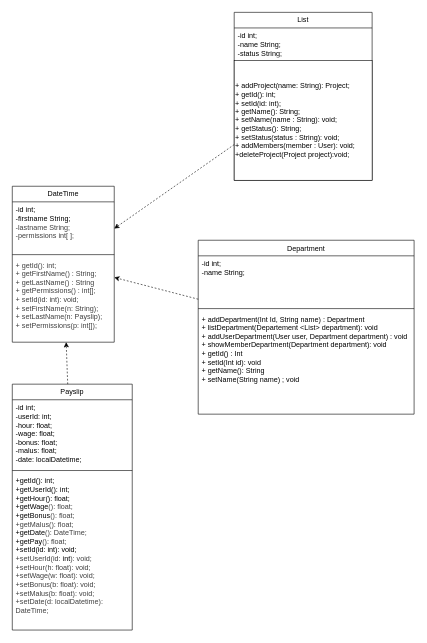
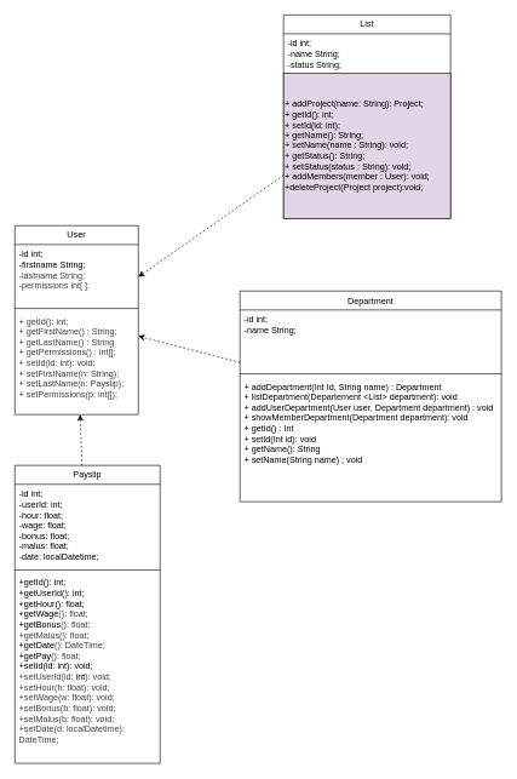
- <mxCell id="12" value="&lt;div&gt;+ addProject(name: String): Project;&lt;/div&gt;+ getId(): int;&lt;div&gt;&lt;font color=&quot;#000000&quot;&gt;+ setId(id: int);&lt;br&gt;&lt;/font&gt;&lt;div&gt;+ getName(): String;&lt;/div&gt;&lt;div&gt;+ setName(name : String): void;&lt;/div&gt;&lt;div&gt;+ getStatus(): String;&lt;/div&gt;&lt;div&gt;+ setStatus(status : String): void;&lt;/div&gt;&lt;div&gt;+ addMembers(member : User): void;&lt;/div&gt;&lt;/div&gt;&lt;div&gt;+deleteProject(Project project):void;&lt;/div&gt;" style="html=1;whiteSpace=wrap;align=left;" vertex="1" parent="10"><mxGeometry y="80" width="230" height="200" as="geometry" /></mxCell>
+ <mxCell id="12" value="&lt;div&gt;+ addProject(name: String): Project;&lt;/div&gt;+ getId(): int;&lt;div&gt;&lt;font color=&quot;#000000&quot;&gt;+ setId(id: int);&lt;br&gt;&lt;/font&gt;&lt;div&gt;+ getName(): String;&lt;/div&gt;&lt;div&gt;+ setName(name : String): void;&lt;/div&gt;&lt;div&gt;+ getStatus(): String;&lt;/div&gt;&lt;div&gt;+ setStatus(status : String): void;&lt;/div&gt;&lt;div&gt;+ addMembers(member : User): void;&lt;/div&gt;&lt;/div&gt;&lt;div&gt;+deleteProject(Project project):void;&lt;/div&gt;" style="html=1;whiteSpace=wrap;align=left;fillColor=#e1d5e7;" vertex="1" parent="10"><mxGeometry y="80" width="230" height="200" as="geometry" /></mxCell>
- <mxCell id="2" value="DateTime" style="swimlane;fontStyle=0;childLayout=stackLayout;horizontal=1;startSize=26;fillColor=none;horizontalStack=0;resizeParent=1;resizeParentMax=0;resizeLast=0;collapsible=1;marginBottom=0;whiteSpace=wrap;html=1;" vertex="1" parent="1"><mxGeometry x="20" y="310" width="170" height="260" as="geometry"><mxRectangle x="120" y="180" width="60" height="30" as="alternateBounds" /></mxGeometry></mxCell>
+ <mxCell id="2" value="User" style="swimlane;fontStyle=0;childLayout=stackLayout;horizontal=1;startSize=26;fillColor=none;horizontalStack=0;resizeParent=1;resizeParentMax=0;resizeLast=0;collapsible=1;marginBottom=0;whiteSpace=wrap;html=1;" vertex="1" parent="1"><mxGeometry x="20" y="310" width="170" height="260" as="geometry"><mxRectangle x="120" y="180" width="60" height="30" as="alternateBounds" /></mxGeometry></mxCell>
